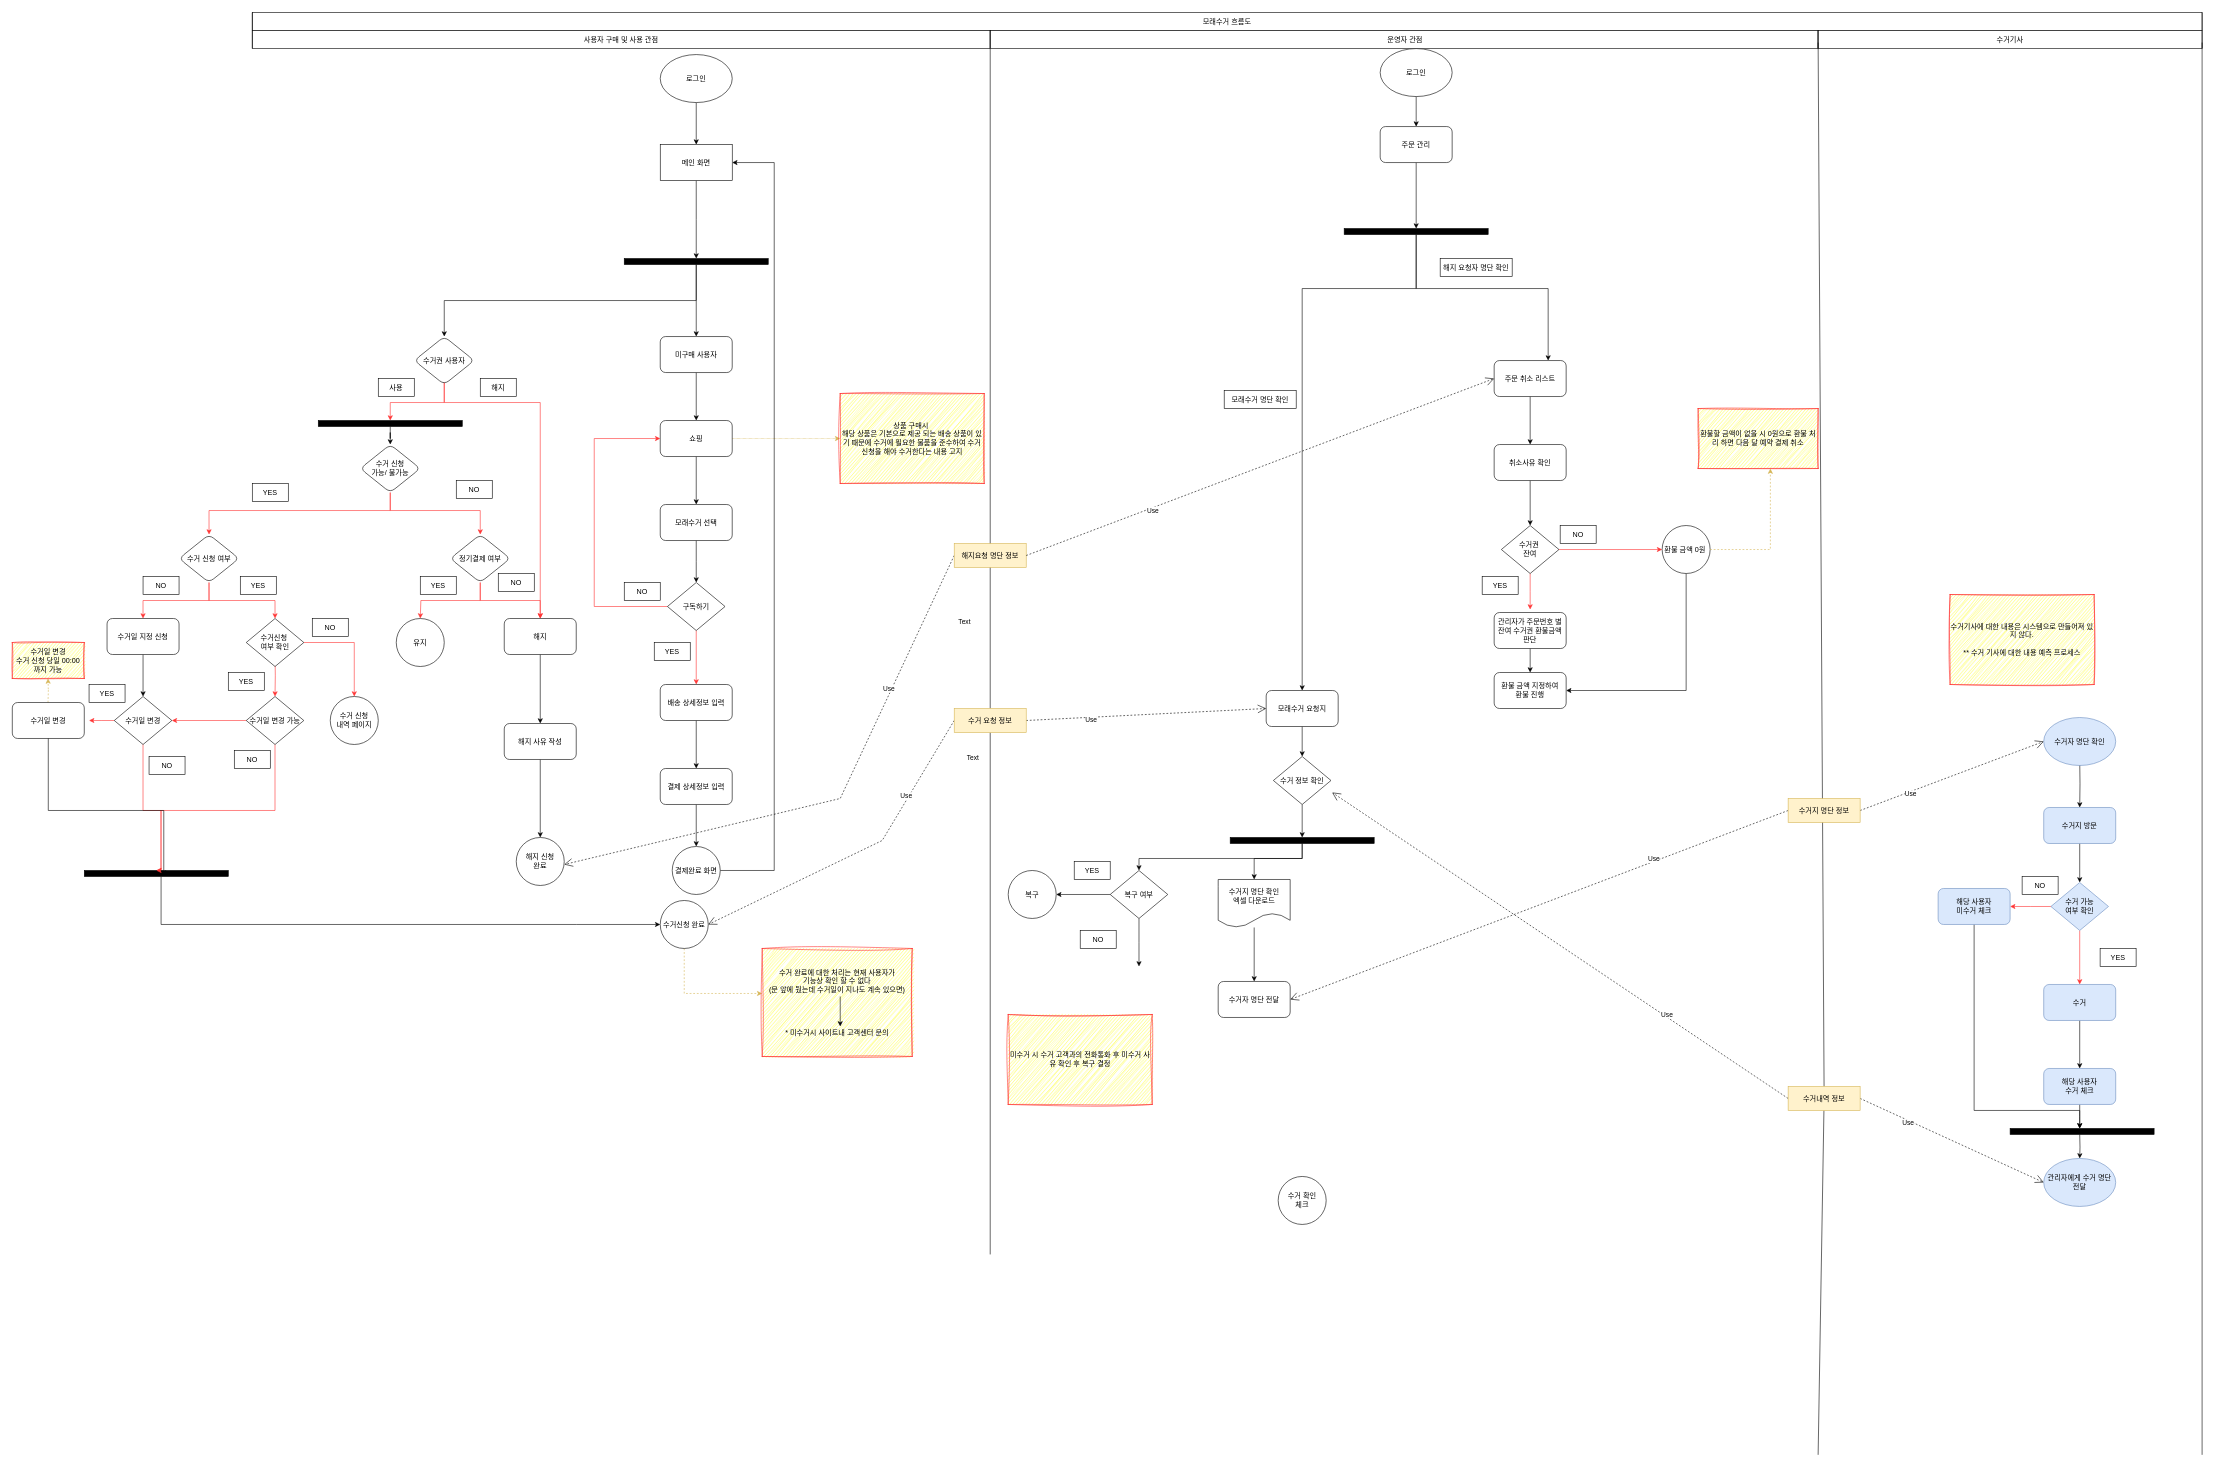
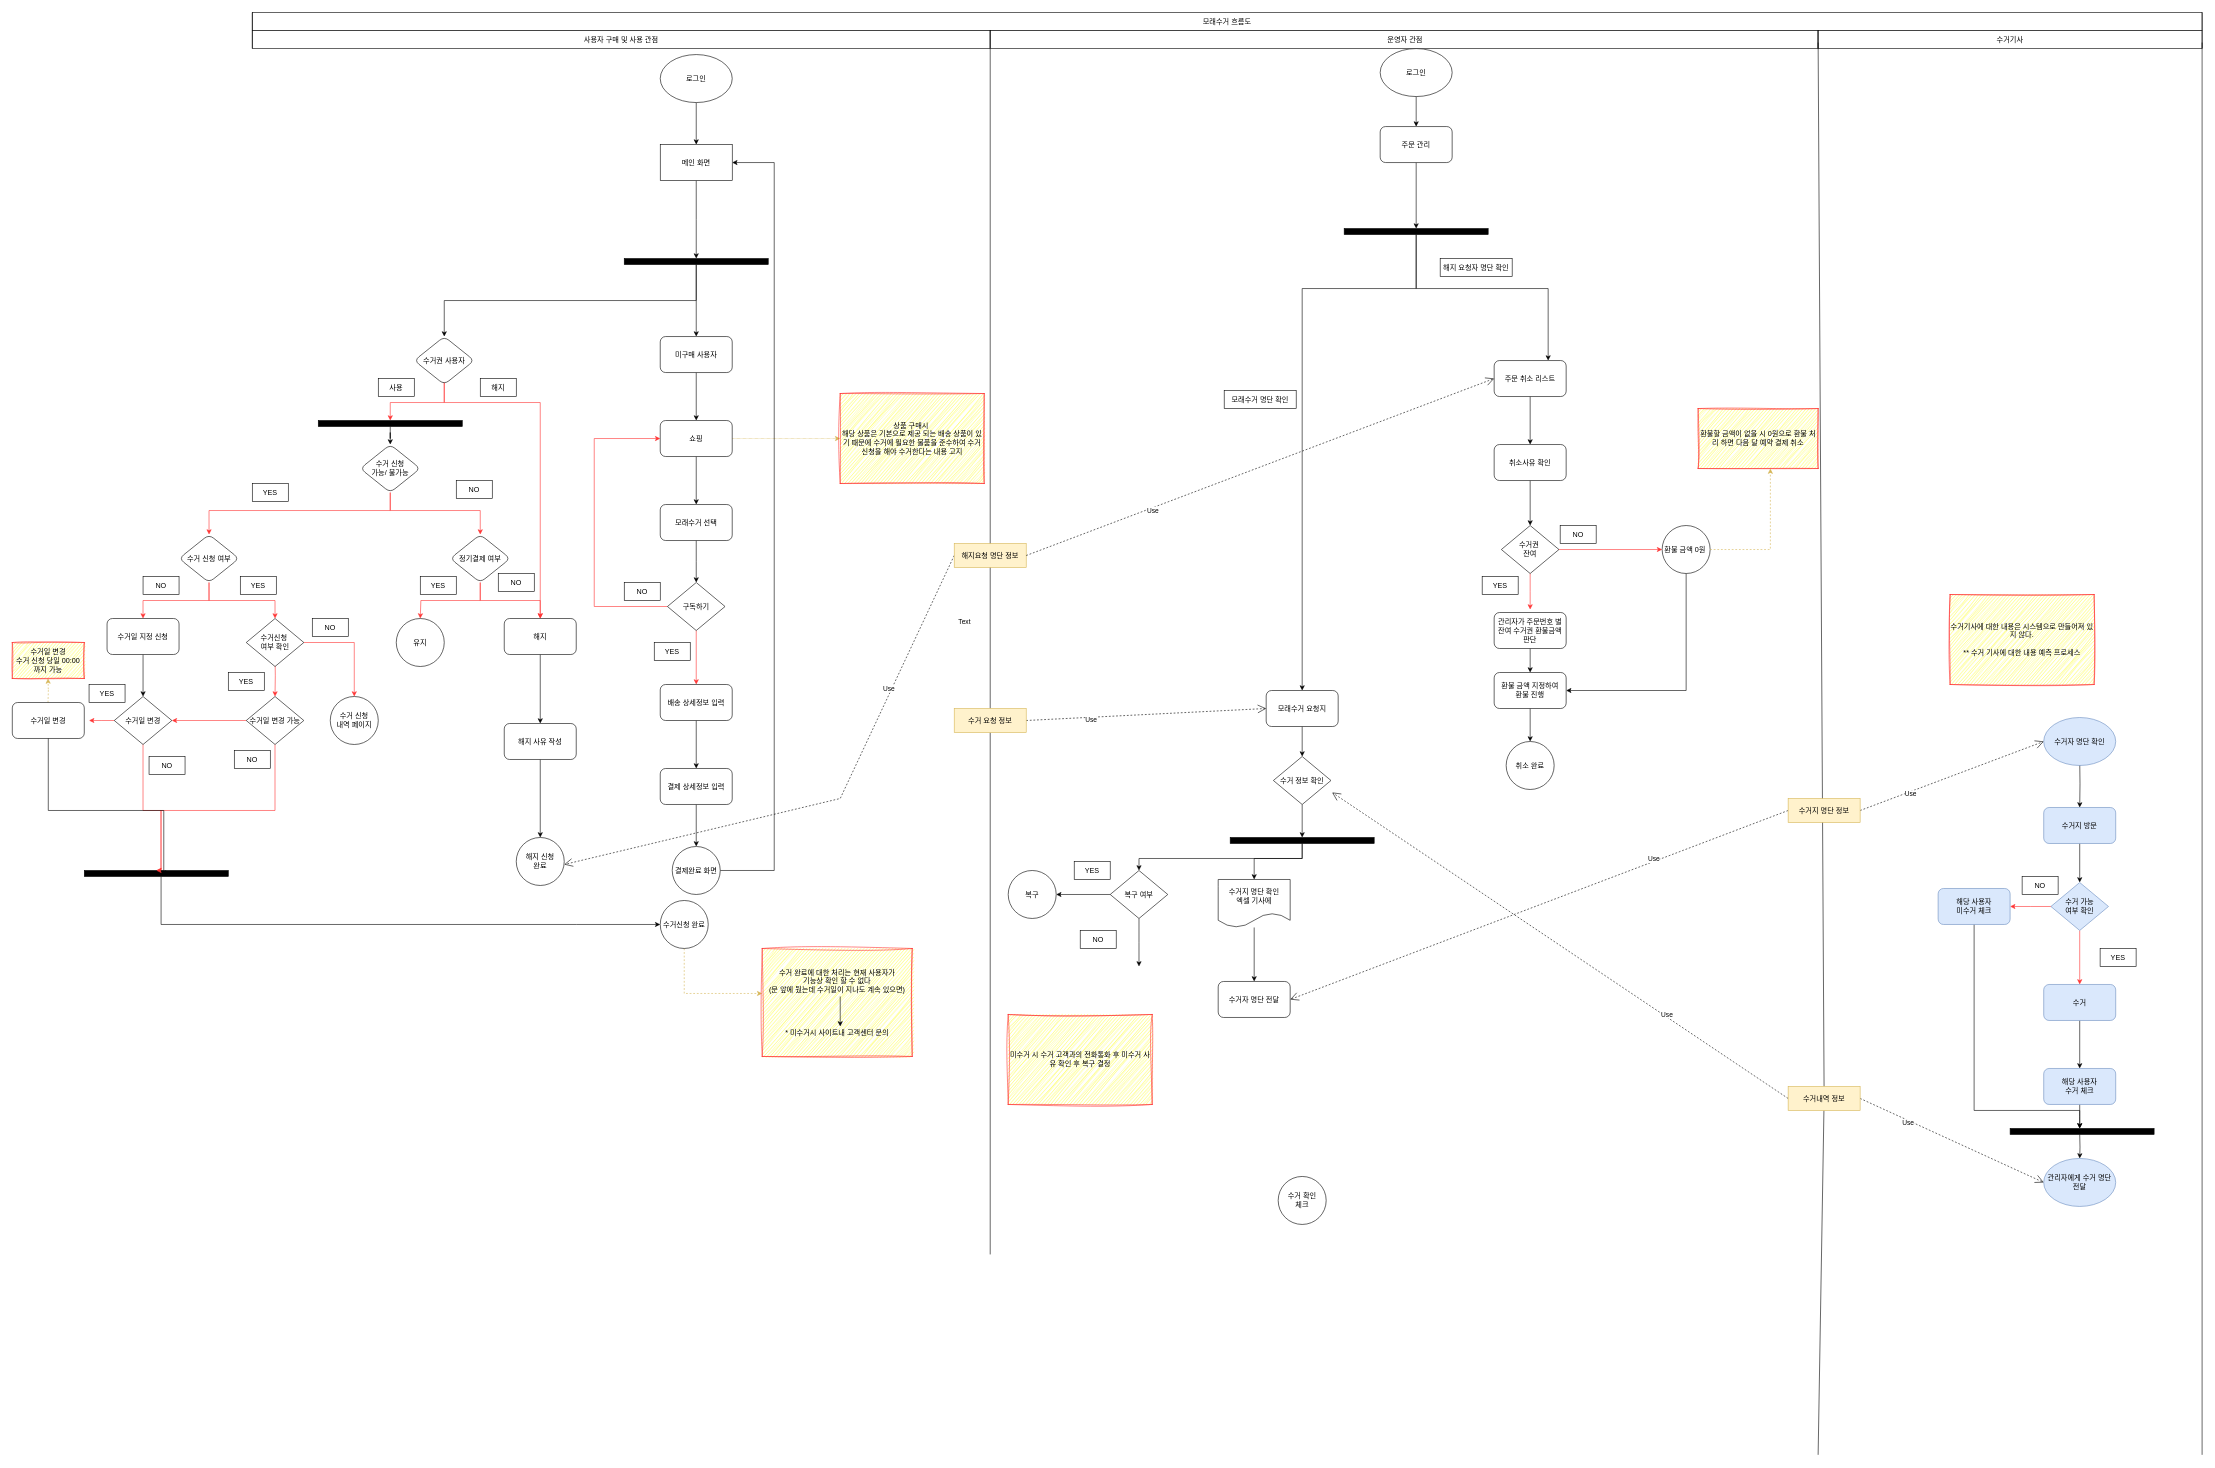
+ <mxCell id="140" style="edgeStyle=orthogonalEdgeStyle;rounded=0;orthogonalLoop=1;jettySize=auto;html=1;entryX=0.5;entryY=0;entryDx=0;entryDy=0;" parent="1" source="141" target="139" edge="1"><mxGeometry relative="1" as="geometry" /></mxCell>
+ <mxCell id="139" value="취소 완료" style="ellipse;whiteSpace=wrap;html=1;aspect=fixed;" parent="1" vertex="1"><mxGeometry x="2510" y="1235" width="80" height="80" as="geometry" /></mxCell>
- <mxCell id="63" value="Use" style="endArrow=open;endSize=12;dashed=1;html=1;rounded=0;entryX=1;entryY=0.5;entryDx=0;entryDy=0;exitX=0;exitY=0.5;exitDx=0;exitDy=0;" parent="1" source="125" target="17" edge="1"><mxGeometry x="-0.463" y="-4" width="160" relative="1" as="geometry"><mxPoint x="1490" y="1480" as="sourcePoint" /><mxPoint x="1040" y="1483" as="targetPoint" /><mxPoint as="offset" /><Array as="points"><mxPoint x="1470" y="1400" /></Array></mxGeometry></mxCell>
- <mxCell id="64" value="Text" style="edgeLabel;html=1;align=center;verticalAlign=middle;resizable=0;points=[];" parent="63" vertex="1" connectable="0"><mxGeometry x="-0.731" y="-3" relative="1" as="geometry"><mxPoint x="72" as="offset" /></mxGeometry></mxCell>
- <mxCell id="68" value="수거지 명단 확인&lt;br&gt;엑셀 다운로드" style="shape=document;whiteSpace=wrap;html=1;boundedLbl=1;" parent="1" vertex="1"><mxGeometry x="2030" y="1465" width="120" height="80" as="geometry" /></mxCell>
+ <mxCell id="68" value="수거지 명단 확인&lt;br&gt;엑셀 기사에" style="shape=document;whiteSpace=wrap;html=1;boundedLbl=1;" parent="1" vertex="1"><mxGeometry x="2030" y="1465" width="120" height="80" as="geometry" /></mxCell>
